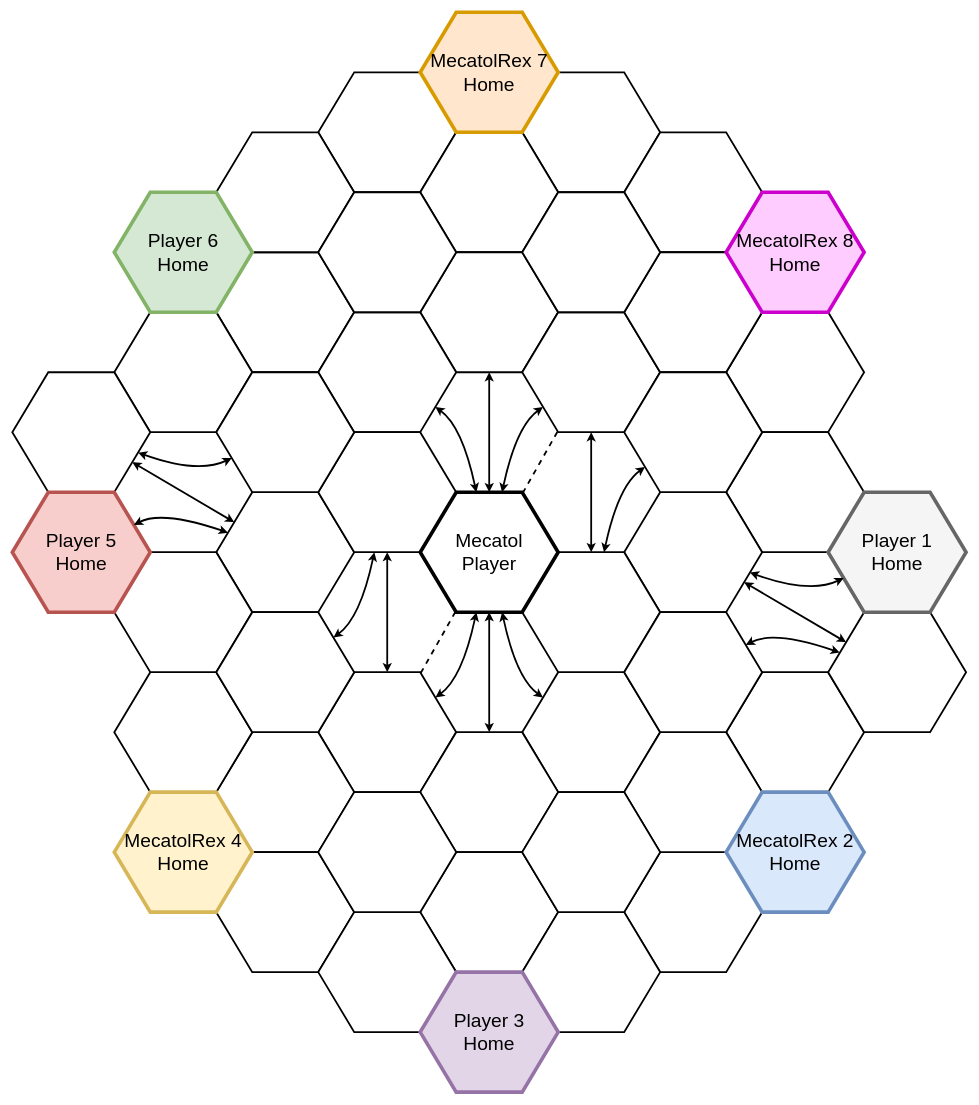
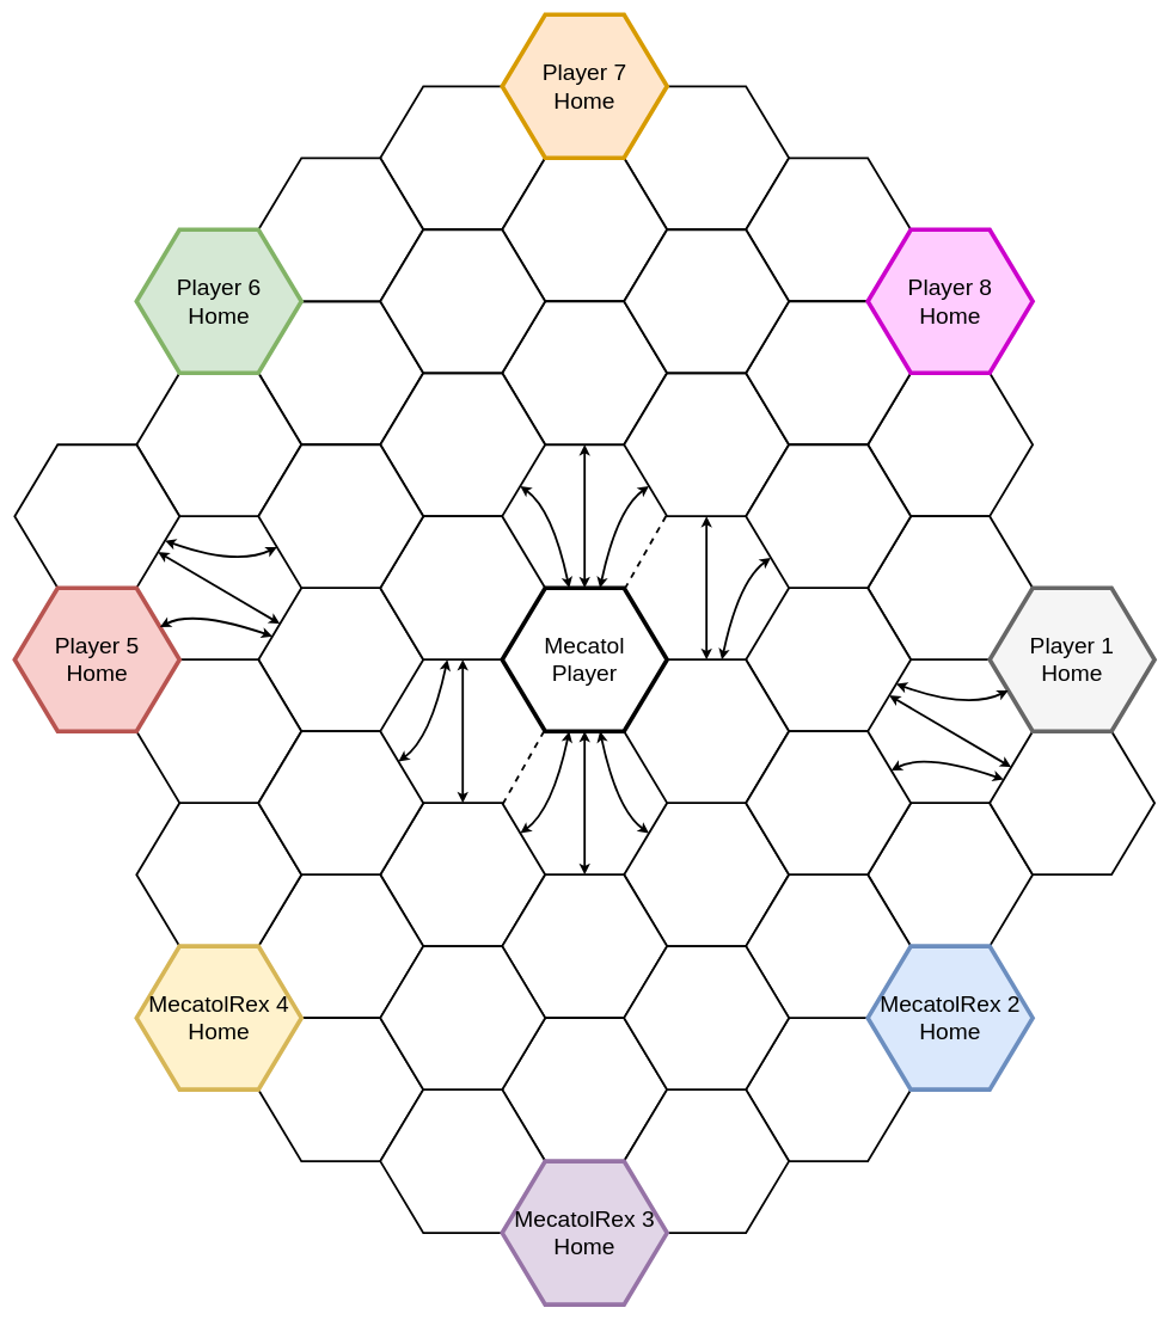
- <mxCell id="54" value="MecatolRex 7&lt;br style=&quot;font-size: 32px&quot;&gt;Home" style="shape=hexagon;perimeter=hexagonPerimeter2;whiteSpace=wrap;html=1;fixedSize=1;size=60;fontSize=32;fontFamily=Helvetica;fillColor=#ffe6cc;strokeColor=#d79b00;strokeWidth=6;" parent="1" vertex="1"><mxGeometry x="700" y="20" width="230" height="200" as="geometry" /></mxCell>
+ <mxCell id="54" value="Player 7&lt;br style=&quot;font-size: 32px&quot;&gt;Home" style="shape=hexagon;perimeter=hexagonPerimeter2;whiteSpace=wrap;html=1;fixedSize=1;size=60;fontSize=32;fontFamily=Helvetica;fillColor=#ffe6cc;strokeColor=#d79b00;strokeWidth=6;" parent="1" vertex="1"><mxGeometry x="700" y="20" width="230" height="200" as="geometry" /></mxCell>
- <mxCell id="55" value="MecatolRex 8&lt;br&gt;Home" style="shape=hexagon;perimeter=hexagonPerimeter2;whiteSpace=wrap;html=1;fixedSize=1;size=60;fontSize=32;fontFamily=Helvetica;strokeWidth=6;fillColor=#FFCCFF;strokeColor=#CC00CC;" parent="1" vertex="1"><mxGeometry x="1210" y="320" width="230" height="200" as="geometry" /></mxCell>
+ <mxCell id="55" value="Player 8&lt;br&gt;Home" style="shape=hexagon;perimeter=hexagonPerimeter2;whiteSpace=wrap;html=1;fixedSize=1;size=60;fontSize=32;fontFamily=Helvetica;strokeWidth=6;fillColor=#FFCCFF;strokeColor=#CC00CC;" parent="1" vertex="1"><mxGeometry x="1210" y="320" width="230" height="200" as="geometry" /></mxCell>
- <mxCell id="50" value="Player 3&lt;br style=&quot;font-size: 32px;&quot;&gt;Home" style="shape=hexagon;perimeter=hexagonPerimeter2;whiteSpace=wrap;html=1;fixedSize=1;size=60;fontSize=32;fontFamily=Helvetica;fillColor=#e1d5e7;strokeColor=#9673a6;strokeWidth=6;" parent="1" vertex="1"><mxGeometry x="700" y="1620" width="230" height="200" as="geometry" /></mxCell>
+ <mxCell id="50" value="MecatolRex 3&lt;br style=&quot;font-size: 32px;&quot;&gt;Home" style="shape=hexagon;perimeter=hexagonPerimeter2;whiteSpace=wrap;html=1;fixedSize=1;size=60;fontSize=32;fontFamily=Helvetica;fillColor=#e1d5e7;strokeColor=#9673a6;strokeWidth=6;" parent="1" vertex="1"><mxGeometry x="700" y="1620" width="230" height="200" as="geometry" /></mxCell>
